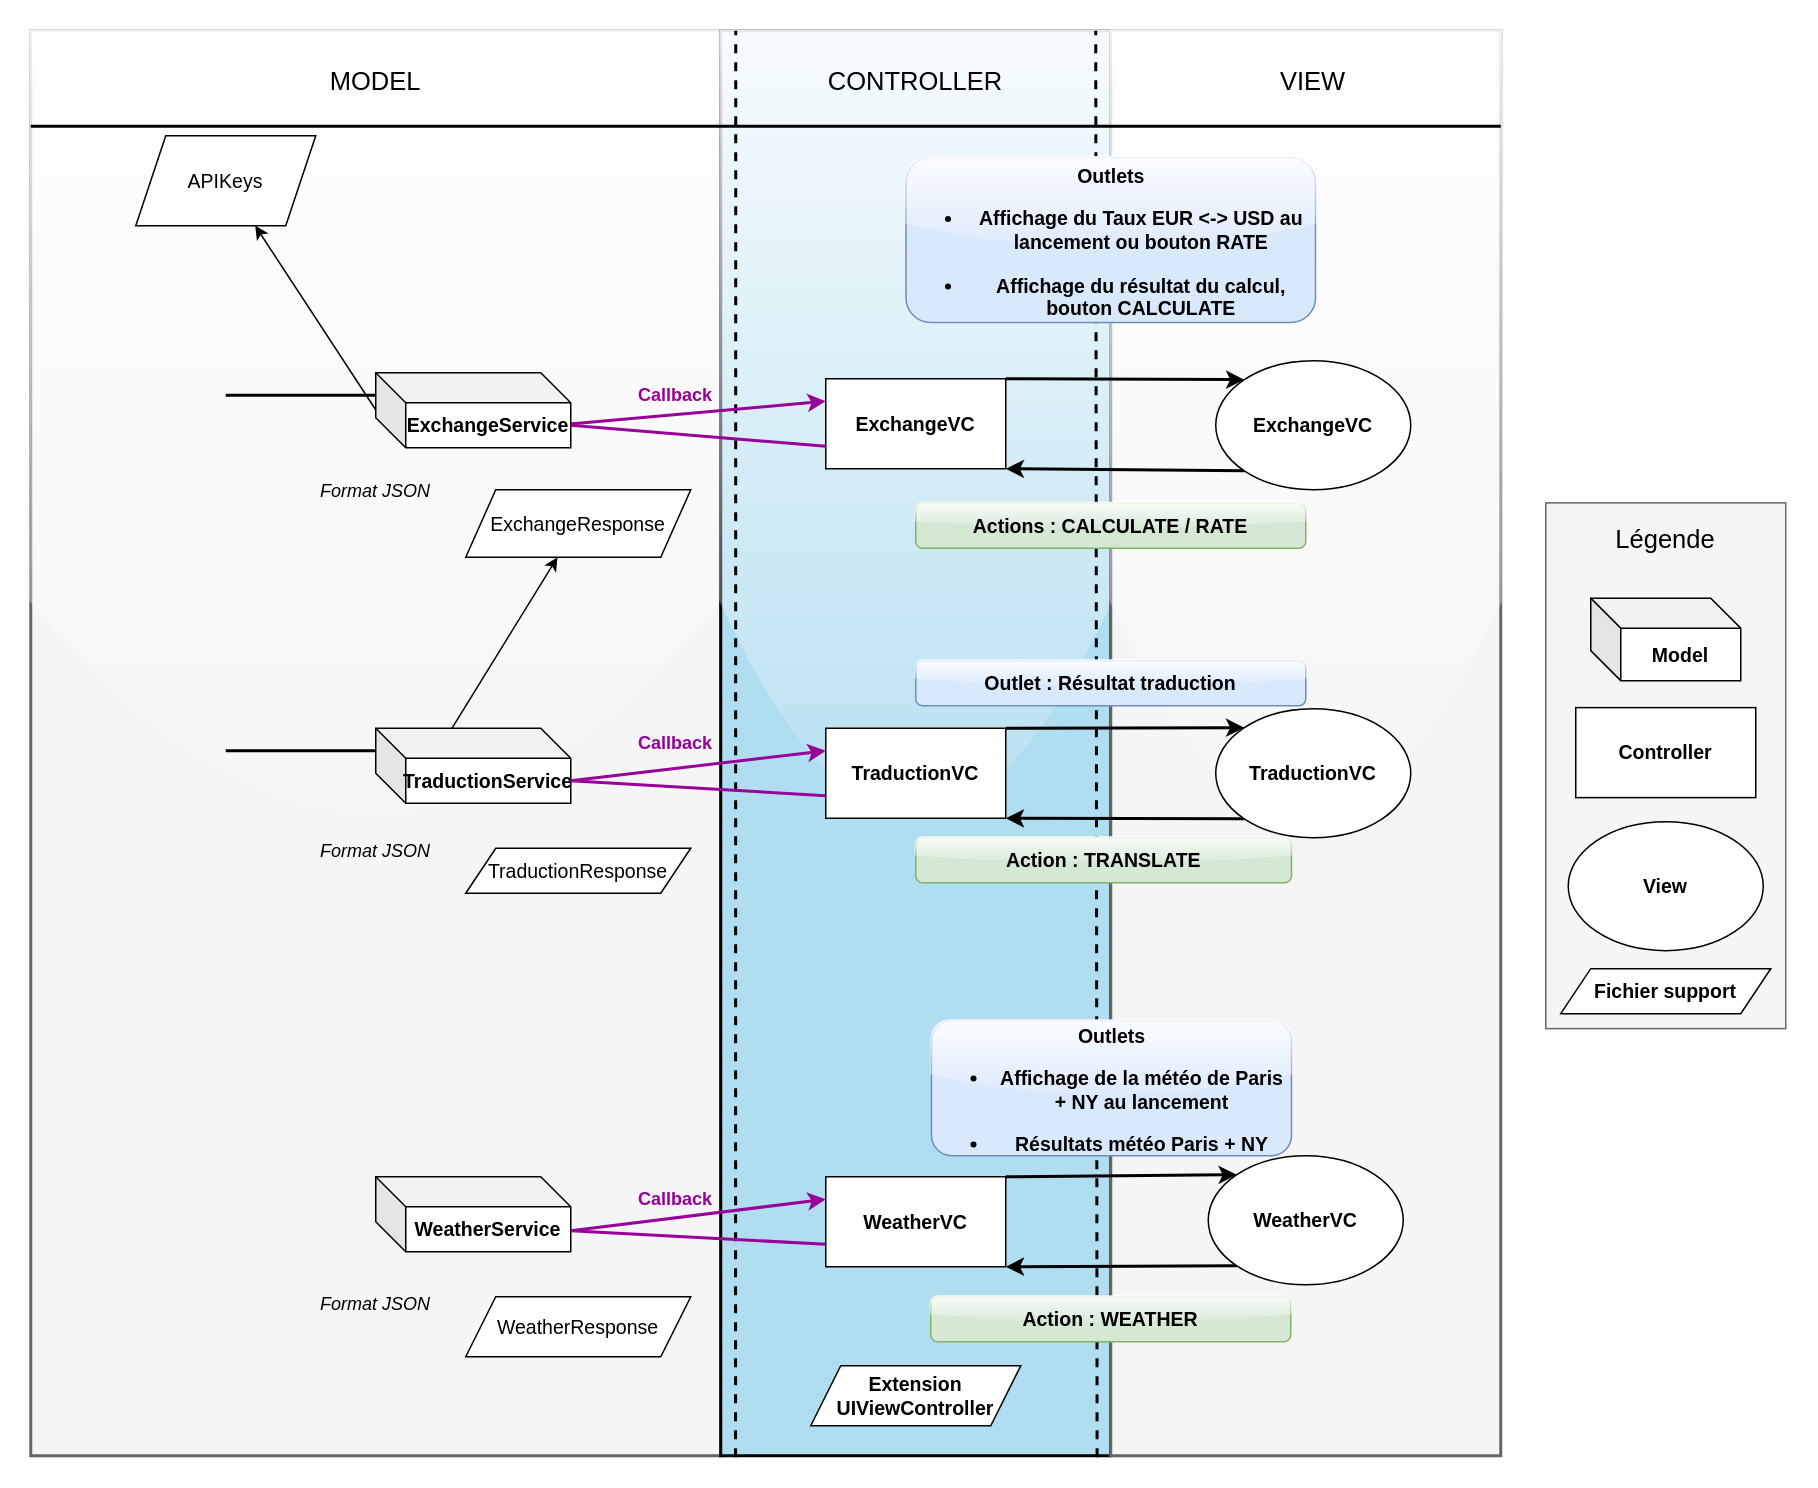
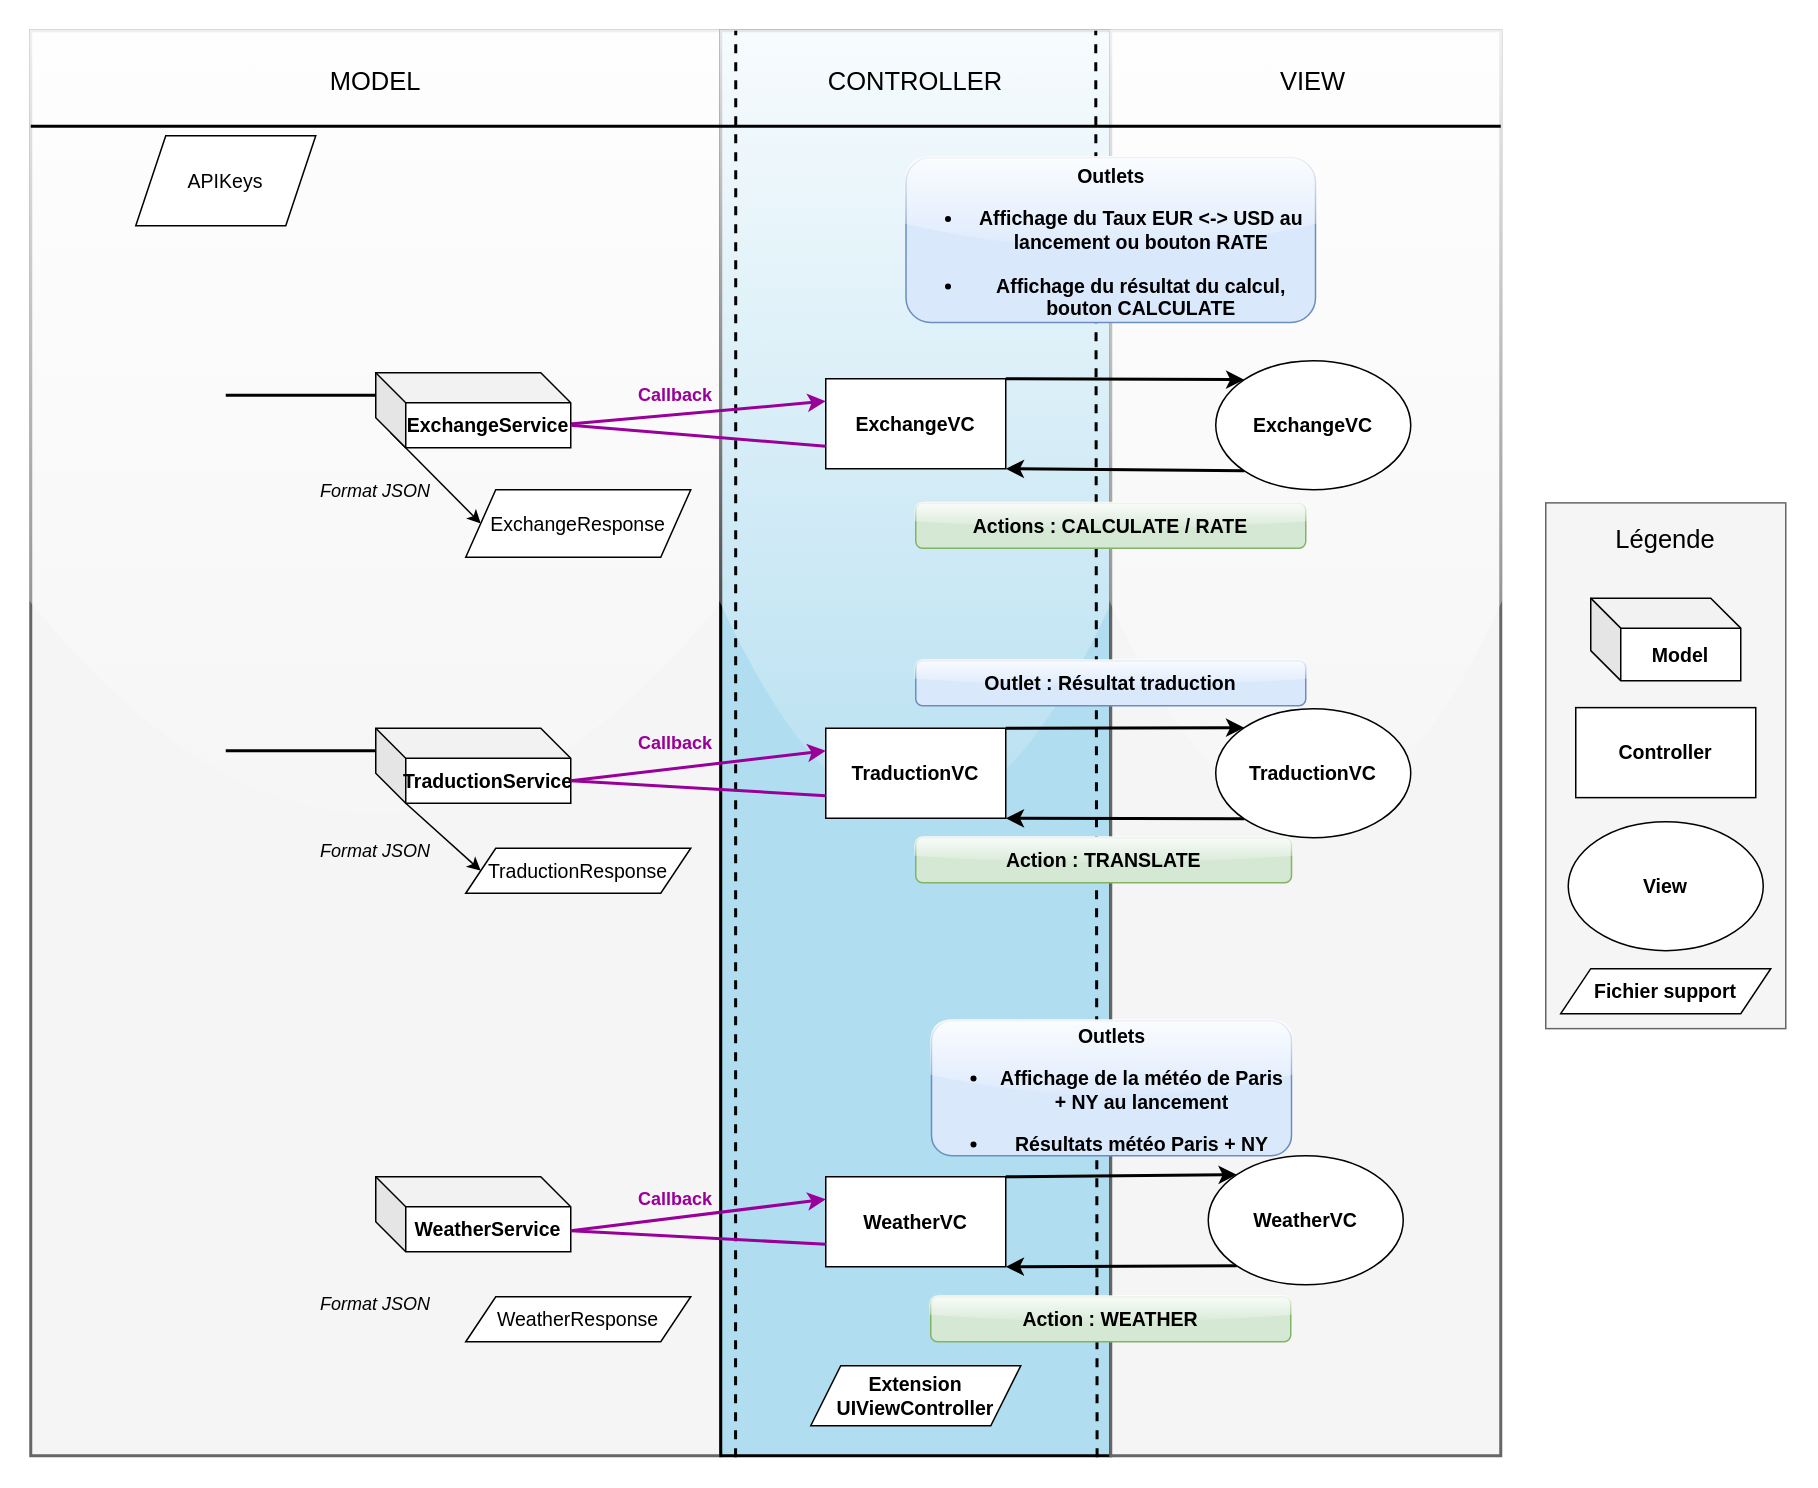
- <mxCell id="12" style="rounded=0;orthogonalLoop=1;jettySize=auto;html=1;exitX=0;exitY=0;exitDx=10;exitDy=40;exitPerimeter=0;" edge="1" parent="1" source="13" target="17"><mxGeometry relative="1" as="geometry" /></mxCell>
+ <mxCell id="12" style="rounded=0;orthogonalLoop=1;jettySize=auto;html=1;exitX=0;exitY=0;exitDx=10;exitDy=40;exitPerimeter=0;entryX=0;entryY=0.5;entryDx=0;entryDy=0;" edge="1" parent="1" source="13" target="49"><mxGeometry relative="1" as="geometry" /></mxCell>
- <mxCell id="14" style="edgeStyle=none;rounded=0;orthogonalLoop=1;jettySize=auto;html=1;exitX=0;exitY=0;exitDx=20;exitDy=50;exitPerimeter=0;" edge="1" parent="1" source="15" target="49"><mxGeometry relative="1" as="geometry" /></mxCell>
+ <mxCell id="14" style="edgeStyle=none;rounded=0;orthogonalLoop=1;jettySize=auto;html=1;exitX=0;exitY=0;exitDx=20;exitDy=50;exitPerimeter=0;entryX=0;entryY=0.5;entryDx=0;entryDy=0;" edge="1" parent="1" source="15" target="50"><mxGeometry relative="1" as="geometry" /></mxCell>
- <mxCell id="51" value="WeatherResponse" style="shape=parallelogram;perimeter=parallelogramPerimeter;whiteSpace=wrap;html=1;fixedSize=1;fontSize=13;" vertex="1" parent="1"><mxGeometry x="310" y="864" width="150" height="40" as="geometry" /></mxCell>
+ <mxCell id="51" value="WeatherResponse" style="shape=parallelogram;perimeter=parallelogramPerimeter;whiteSpace=wrap;html=1;fixedSize=1;fontSize=13;" vertex="1" parent="1"><mxGeometry x="310" y="864" width="150" height="30" as="geometry" /></mxCell>
